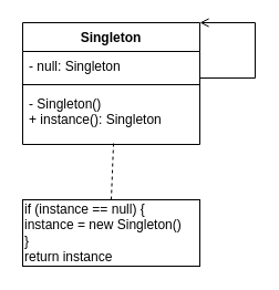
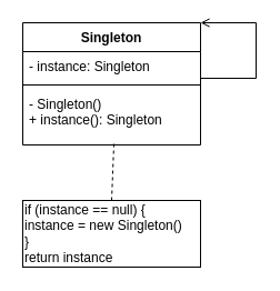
- <mxCell id="4" value="- null: Singleton" style="text;strokeColor=none;fillColor=none;align=left;verticalAlign=top;spacingLeft=4;spacingRight=4;overflow=hidden;rotatable=0;points=[[0,0.5],[1,0.5]];portConstraint=eastwest;whiteSpace=wrap;html=1;" parent="3" vertex="1"><mxGeometry y="26" width="160" height="26" as="geometry" /></mxCell>
+ <mxCell id="4" value="- instance: Singleton" style="text;strokeColor=none;fillColor=none;align=left;verticalAlign=top;spacingLeft=4;spacingRight=4;overflow=hidden;rotatable=0;points=[[0,0.5],[1,0.5]];portConstraint=eastwest;whiteSpace=wrap;html=1;" parent="3" vertex="1"><mxGeometry y="26" width="160" height="26" as="geometry" /></mxCell>
